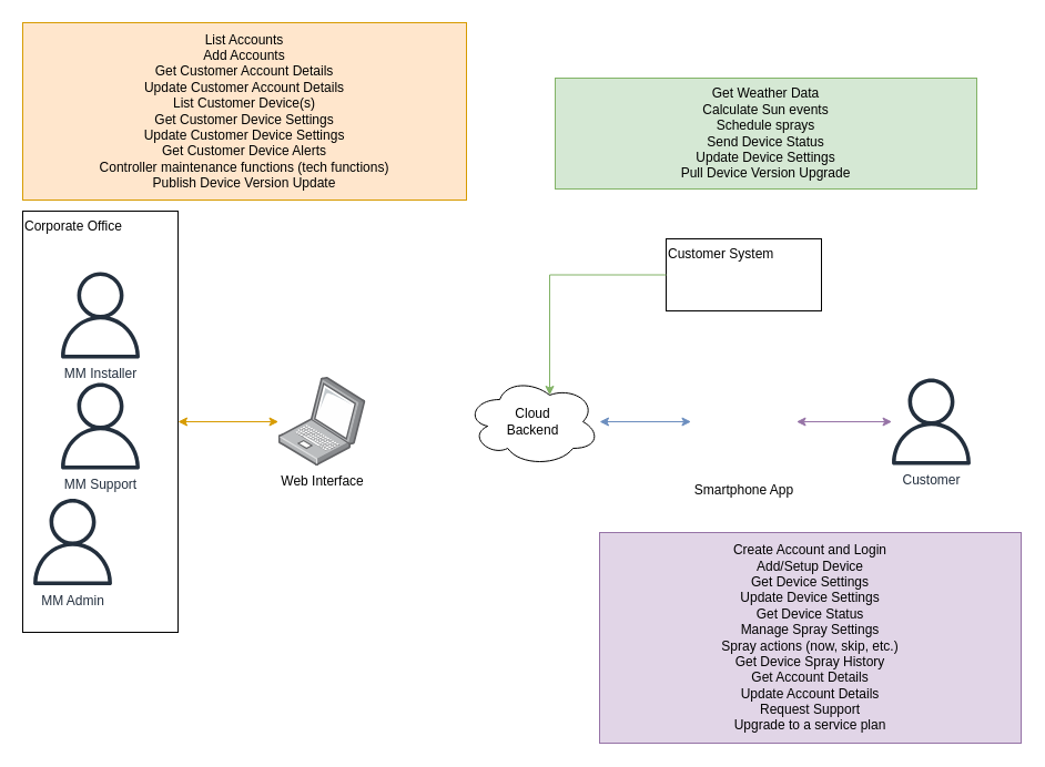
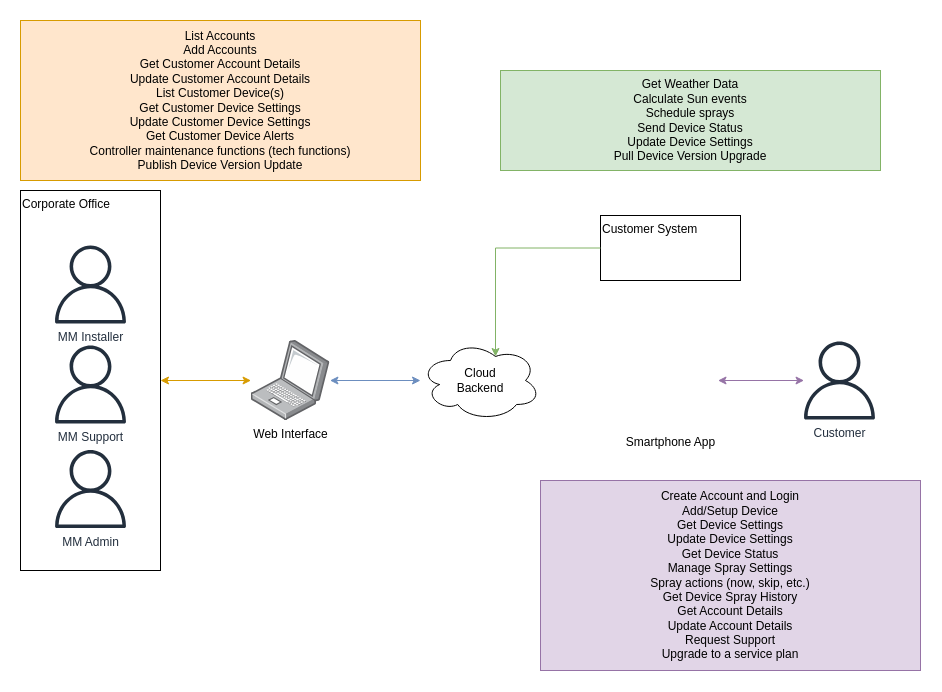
- <mxCell id="2" style="edgeStyle=orthogonalEdgeStyle;rounded=0;orthogonalLoop=1;jettySize=auto;html=1;startArrow=classic;startFill=1;fillColor=#dae8fc;strokeColor=#6c8ebf;" edge="1" parent="1" source="3" target="7"><mxGeometry relative="1" as="geometry" /></mxCell>
+ <mxCell id="2" style="edgeStyle=orthogonalEdgeStyle;rounded=0;orthogonalLoop=1;jettySize=auto;html=1;startArrow=classic;startFill=1;fillColor=#dae8fc;strokeColor=#6c8ebf;" edge="1" parent="1" source="3" target="6"><mxGeometry relative="1" as="geometry" /></mxCell>
- <mxCell id="18" value="MM Admin" style="sketch=0;outlineConnect=0;fontColor=#232F3E;gradientColor=none;fillColor=#232F3D;strokeColor=none;dashed=0;verticalLabelPosition=bottom;verticalAlign=top;align=center;html=1;fontSize=12;fontStyle=0;aspect=fixed;pointerEvents=1;shape=mxgraph.aws4.user;" vertex="1" parent="1"><mxGeometry x="26.01" y="449.5" width="78" height="78" as="geometry" /></mxCell>
+ <mxCell id="18" value="MM Admin" style="sketch=0;outlineConnect=0;fontColor=#232F3E;gradientColor=none;fillColor=#232F3D;strokeColor=none;dashed=0;verticalLabelPosition=bottom;verticalAlign=top;align=center;html=1;fontSize=12;fontStyle=0;aspect=fixed;pointerEvents=1;shape=mxgraph.aws4.user;" vertex="1" parent="1"><mxGeometry x="51.01" y="449.5" width="78" height="78" as="geometry" /></mxCell>
